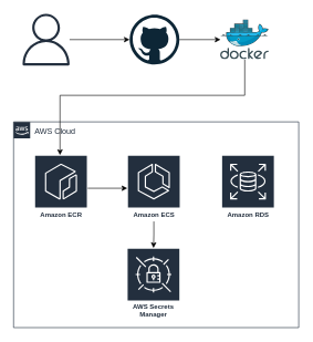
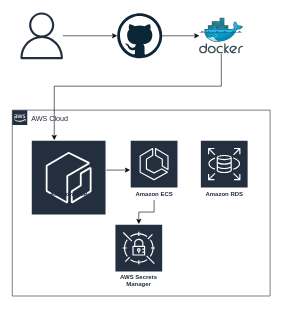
- <mxCell id="13" value="Amazon ECR" style="outlineConnect=0;fontColor=#232F3E;gradientColor=none;strokeColor=#ffffff;fillColor=#232F3E;dashed=0;verticalLabelPosition=middle;verticalAlign=bottom;align=center;html=1;whiteSpace=wrap;fontSize=10;fontStyle=1;spacing=3;shape=mxgraph.aws4.productIcon;prIcon=mxgraph.aws4.ecr;" vertex="1" parent="1"><mxGeometry x="51.5" y="233" width="80" height="100" as="geometry" /></mxCell>
+ <mxCell id="13" value="Amazon ECR" style="outlineConnect=0;fontColor=#232F3E;gradientColor=none;strokeColor=#ffffff;fillColor=#232F3E;dashed=0;verticalLabelPosition=middle;verticalAlign=bottom;align=center;html=1;whiteSpace=wrap;fontSize=10;fontStyle=1;spacing=3;shape=mxgraph.aws4.productIcon;prIcon=mxgraph.aws4.ecr;" vertex="1" parent="1"><mxGeometry x="51.5" y="233" width="125" height="100" as="geometry" /></mxCell>
- <mxCell id="4" value="Amazon ECS" style="outlineConnect=0;fontColor=#232F3E;gradientColor=none;strokeColor=#ffffff;fillColor=#232F3E;dashed=0;verticalLabelPosition=middle;verticalAlign=bottom;align=center;html=1;whiteSpace=wrap;fontSize=10;fontStyle=1;spacing=3;shape=mxgraph.aws4.productIcon;prIcon=mxgraph.aws4.ecs;" vertex="1" parent="1"><mxGeometry x="191.5" y="233" width="80" height="100" as="geometry" /></mxCell>
+ <mxCell id="4" value="Amazon ECS" style="outlineConnect=0;fontColor=#232F3E;gradientColor=none;strokeColor=#ffffff;fillColor=#232F3E;dashed=0;verticalLabelPosition=middle;verticalAlign=bottom;align=center;html=1;whiteSpace=wrap;fontSize=10;fontStyle=1;spacing=3;shape=mxgraph.aws4.productIcon;prIcon=mxgraph.aws4.ecs;" vertex="1" parent="1"><mxGeometry x="216.5" y="233" width="80" height="100" as="geometry" /></mxCell>
